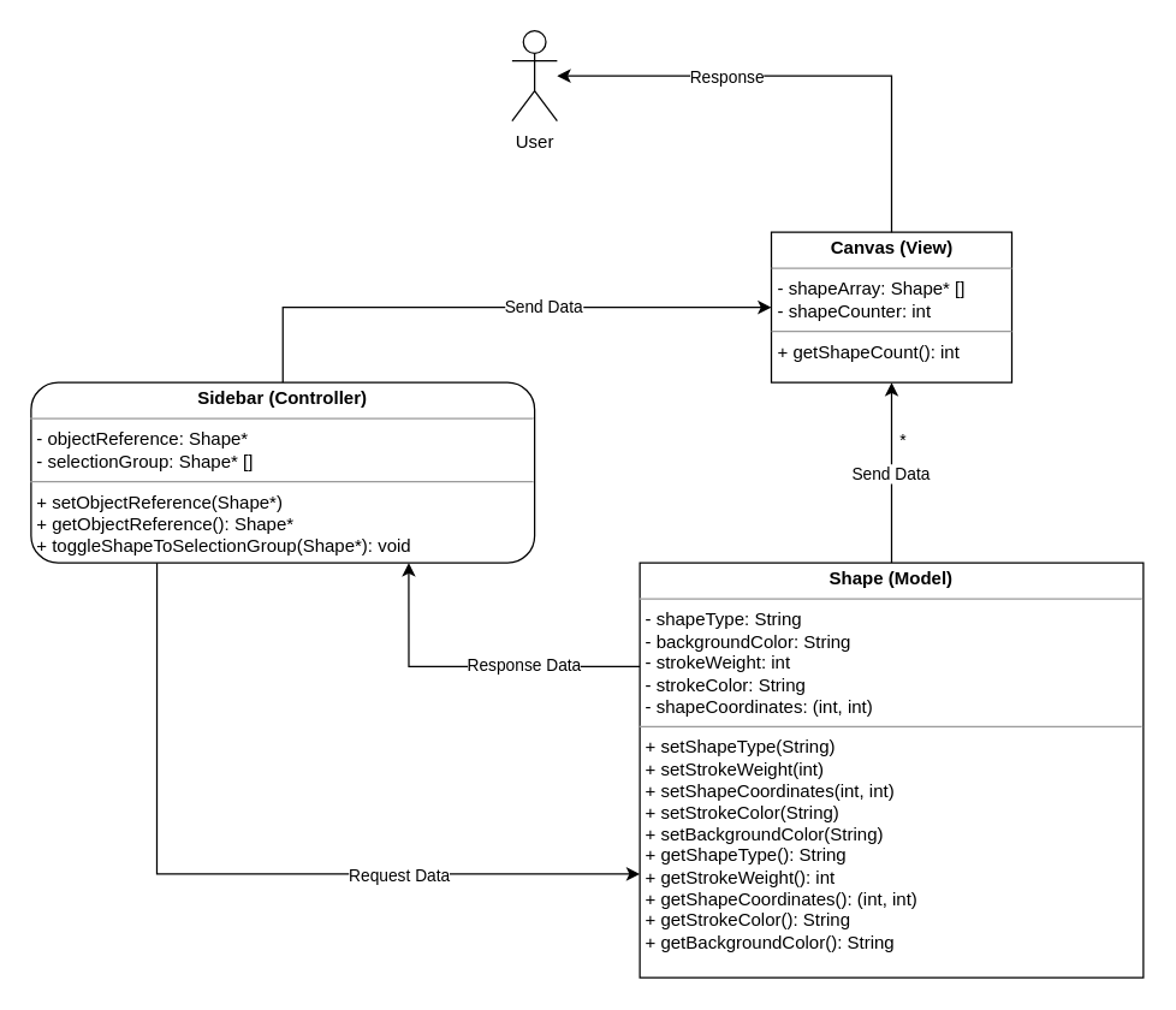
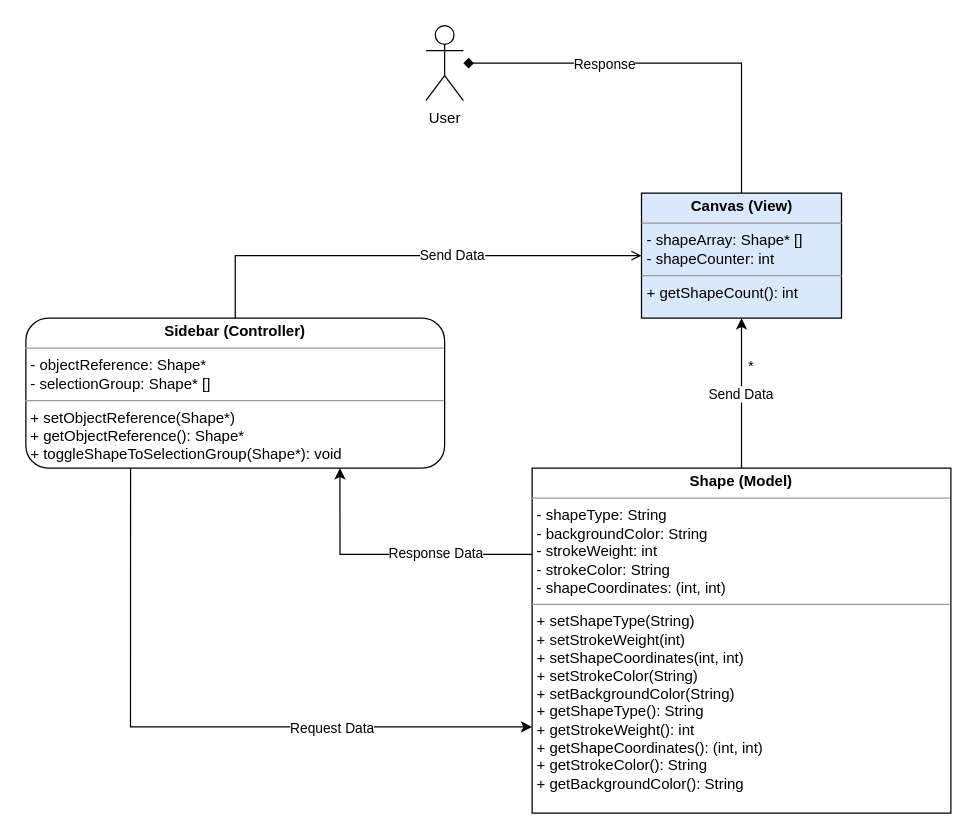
- <mxCell id="14" style="edgeStyle=orthogonalEdgeStyle;rounded=0;orthogonalLoop=1;jettySize=auto;html=1;exitX=0.5;exitY=0;exitDx=0;exitDy=0;" parent="1" source="5" target="16" edge="1"><mxGeometry relative="1" as="geometry"><Array as="points"><mxPoint x="592" y="50" /></Array></mxGeometry></mxCell>
+ <mxCell id="14" style="edgeStyle=orthogonalEdgeStyle;rounded=0;orthogonalLoop=1;jettySize=auto;html=1;exitX=0.5;exitY=0;exitDx=0;exitDy=0;endArrow=diamond;" parent="1" source="5" target="16" edge="1"><mxGeometry relative="1" as="geometry"><Array as="points"><mxPoint x="592" y="50" /></Array></mxGeometry></mxCell>
- <mxCell id="9" style="edgeStyle=orthogonalEdgeStyle;rounded=0;orthogonalLoop=1;jettySize=auto;html=1;entryX=0;entryY=0.5;entryDx=0;entryDy=0;exitX=0.5;exitY=0;exitDx=0;exitDy=0;" parent="1" source="13" target="5" edge="1"><mxGeometry relative="1" as="geometry" /></mxCell>
+ <mxCell id="9" style="edgeStyle=orthogonalEdgeStyle;rounded=0;orthogonalLoop=1;jettySize=auto;html=1;entryX=0;entryY=0.5;entryDx=0;entryDy=0;exitX=0.5;exitY=0;exitDx=0;exitDy=0;endArrow=open;" parent="1" source="13" target="5" edge="1"><mxGeometry relative="1" as="geometry" /></mxCell>
- <mxCell id="5" value="&lt;p style=&quot;margin:0px;margin-top:4px;text-align:center;&quot;&gt;&lt;b&gt;Canvas (View)&lt;/b&gt;&lt;/p&gt;&lt;hr size=&quot;1&quot;&gt;&lt;p style=&quot;margin:0px;margin-left:4px;&quot;&gt;- shapeArray: Shape* []&lt;/p&gt;&lt;p style=&quot;margin:0px;margin-left:4px;&quot;&gt;- shapeCounter: int&lt;/p&gt;&lt;hr size=&quot;1&quot;&gt;&lt;p style=&quot;margin:0px;margin-left:4px;&quot;&gt;+ getShapeCount(): int&lt;/p&gt;" style="verticalAlign=top;align=left;overflow=fill;fontSize=12;fontFamily=Helvetica;html=1;whiteSpace=wrap;" parent="1" vertex="1"><mxGeometry x="512.5" y="154" width="160" height="100" as="geometry" /></mxCell>
+ <mxCell id="5" value="&lt;p style=&quot;margin:0px;margin-top:4px;text-align:center;&quot;&gt;&lt;b&gt;Canvas (View)&lt;/b&gt;&lt;/p&gt;&lt;hr size=&quot;1&quot;&gt;&lt;p style=&quot;margin:0px;margin-left:4px;&quot;&gt;- shapeArray: Shape* []&lt;/p&gt;&lt;p style=&quot;margin:0px;margin-left:4px;&quot;&gt;- shapeCounter: int&lt;/p&gt;&lt;hr size=&quot;1&quot;&gt;&lt;p style=&quot;margin:0px;margin-left:4px;&quot;&gt;+ getShapeCount(): int&lt;/p&gt;" style="verticalAlign=top;align=left;overflow=fill;fontSize=12;fontFamily=Helvetica;html=1;whiteSpace=wrap;fillColor=#dae8fc;" parent="1" vertex="1"><mxGeometry x="512.5" y="154" width="160" height="100" as="geometry" /></mxCell>
